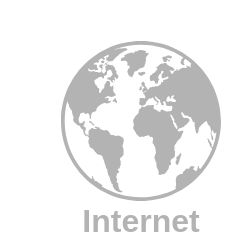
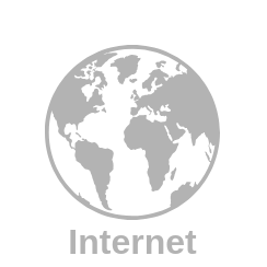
- <mxCell id="2" value="Internet" style="sketch=0;pointerEvents=1;shadow=0;dashed=0;html=1;strokeColor=none;fillColor=#B3B3B3;aspect=fixed;labelPosition=center;verticalLabelPosition=bottom;verticalAlign=top;align=center;outlineConnect=0;shape=mxgraph.vvd.networking;fontSize=16;fontStyle=1;spacing=-4;fontColor=#B3B3B3;" vertex="1" parent="1"><mxGeometry x="30" y="20" width="80" height="80" as="geometry" /></mxCell>
+ <mxCell id="2" value="Internet" style="sketch=0;pointerEvents=1;shadow=0;dashed=0;html=1;strokeColor=none;fillColor=#B3B3B3;aspect=fixed;labelPosition=center;verticalLabelPosition=bottom;verticalAlign=top;align=center;outlineConnect=0;shape=mxgraph.vvd.networking;fontSize=16;fontStyle=1;spacing=-4;fontColor=#B3B3B3;" vertex="1" parent="1"><mxGeometry x="20" width="80" height="80" as="geometry" y="20" /></mxCell>
